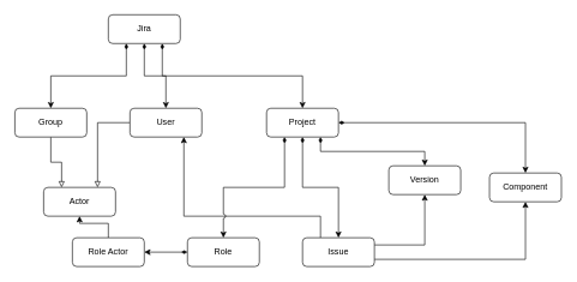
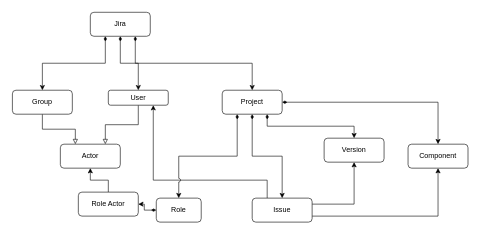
- <mxCell id="7" value="User" style="rounded=1;whiteSpace=wrap;html=1;" vertex="1" parent="1"><mxGeometry x="180" y="150" width="100" height="40" as="geometry" /></mxCell>
+ <mxCell id="7" value="User" style="rounded=1;whiteSpace=wrap;html=1;" vertex="1" parent="1"><mxGeometry x="180" y="150" width="100" height="25" as="geometry" /></mxCell>
- <mxCell id="13" value="Actor" style="rounded=1;whiteSpace=wrap;html=1;" vertex="1" parent="1"><mxGeometry x="60" y="260" width="100" height="40" as="geometry" /></mxCell>
+ <mxCell id="13" value="Actor" style="rounded=1;whiteSpace=wrap;html=1;" vertex="1" parent="1"><mxGeometry x="100" y="240" width="100" height="40" as="geometry" /></mxCell>
- <mxCell id="18" value="Role Actor" style="rounded=1;whiteSpace=wrap;html=1;" vertex="1" parent="1"><mxGeometry x="100" y="330" width="100" height="40" as="geometry" /></mxCell>
+ <mxCell id="18" value="Role Actor" style="rounded=1;whiteSpace=wrap;html=1;" vertex="1" parent="1"><mxGeometry x="130" y="320" width="100" height="40" as="geometry" /></mxCell>
- <mxCell id="16" value="Role" style="rounded=1;whiteSpace=wrap;html=1;" vertex="1" parent="1"><mxGeometry x="260" y="330" width="100" height="40" as="geometry" /></mxCell>
+ <mxCell id="16" value="Role" style="rounded=1;whiteSpace=wrap;html=1;" vertex="1" parent="1"><mxGeometry x="260" y="330" width="75" height="40" as="geometry" /></mxCell>
